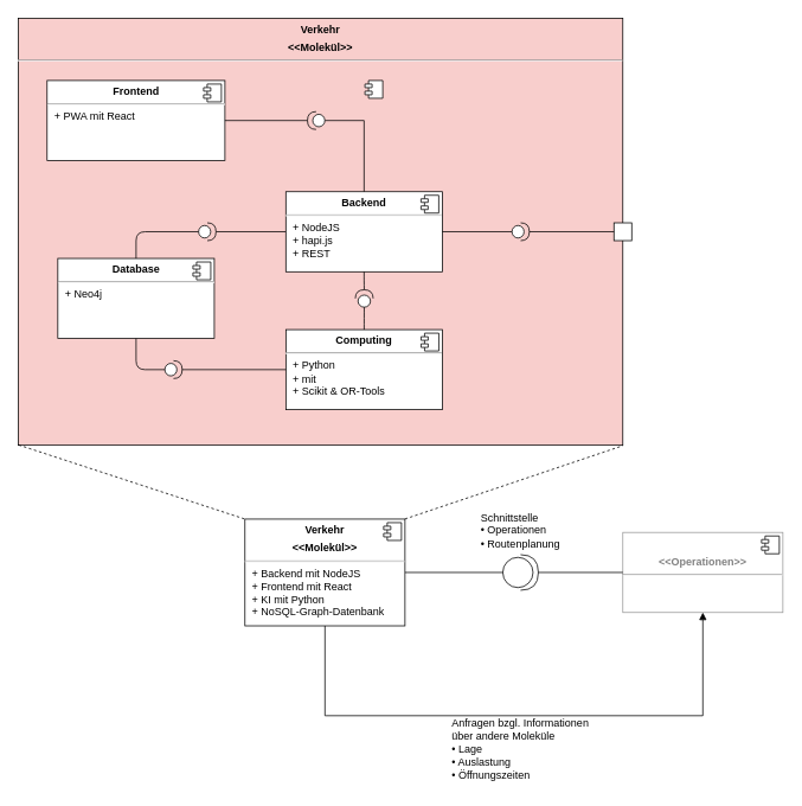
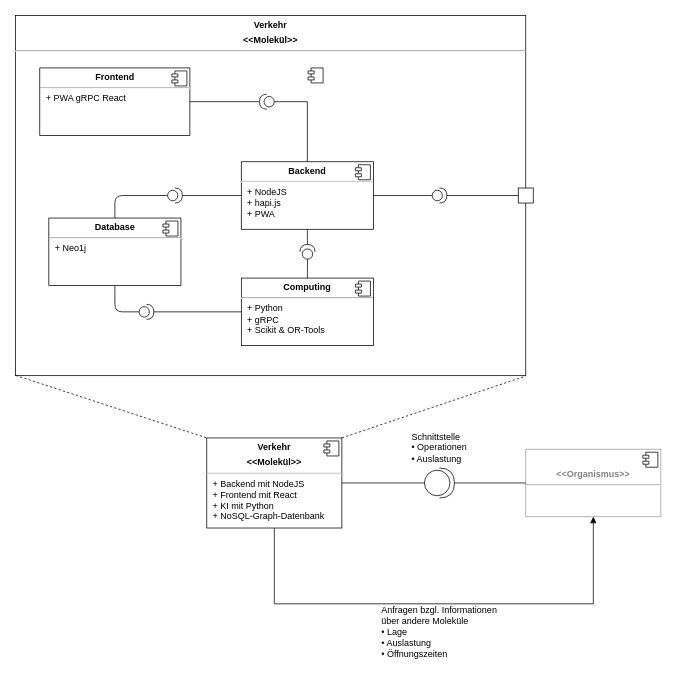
- <mxCell id="2" value="&lt;p style=&quot;margin: 0px ; margin-top: 6px ; text-align: center&quot;&gt;&lt;b&gt;Verkehr&lt;/b&gt;&lt;/p&gt;&lt;p style=&quot;margin: 0px ; margin-top: 6px ; text-align: center&quot;&gt;&lt;b&gt;&amp;lt;&amp;lt;Molekül&amp;gt;&amp;gt;&lt;/b&gt;&lt;/p&gt;&lt;hr&gt;&lt;p style=&quot;margin: 0px ; margin-left: 8px&quot;&gt;&lt;br&gt;&lt;/p&gt;" style="align=left;overflow=fill;html=1;fillColor=#f8cecc;" parent="1" vertex="1"><mxGeometry x="20" y="20" width="680" height="480" as="geometry" /></mxCell>
+ <mxCell id="2" value="&lt;p style=&quot;margin: 0px ; margin-top: 6px ; text-align: center&quot;&gt;&lt;b&gt;Verkehr&lt;/b&gt;&lt;/p&gt;&lt;p style=&quot;margin: 0px ; margin-top: 6px ; text-align: center&quot;&gt;&lt;b&gt;&amp;lt;&amp;lt;Molekül&amp;gt;&amp;gt;&lt;/b&gt;&lt;/p&gt;&lt;hr&gt;&lt;p style=&quot;margin: 0px ; margin-left: 8px&quot;&gt;&lt;br&gt;&lt;/p&gt;" style="align=left;overflow=fill;html=1;" parent="1" vertex="1"><mxGeometry x="20" y="20" width="680" height="480" as="geometry" /></mxCell>
- <mxCell id="18" value="&lt;p style=&quot;margin: 0px ; margin-top: 6px ; text-align: center&quot;&gt;&lt;b&gt;Frontend&lt;/b&gt;&lt;/p&gt;&lt;hr&gt;&lt;p style=&quot;margin: 0px ; margin-left: 8px&quot;&gt;+ PWA mit React&lt;/p&gt;" style="align=left;overflow=fill;html=1;strokeColor=#000000;fillColor=#FFFFFF;" parent="1" vertex="1"><mxGeometry x="52.5" y="90" width="200" height="90" as="geometry" /></mxCell>
+ <mxCell id="18" value="&lt;p style=&quot;margin: 0px ; margin-top: 6px ; text-align: center&quot;&gt;&lt;b&gt;Frontend&lt;/b&gt;&lt;/p&gt;&lt;hr&gt;&lt;p style=&quot;margin: 0px ; margin-left: 8px&quot;&gt;+ PWA gRPC React&lt;/p&gt;" style="align=left;overflow=fill;html=1;strokeColor=#000000;fillColor=#FFFFFF;" parent="1" vertex="1"><mxGeometry x="52.5" y="90" width="200" height="90" as="geometry" /></mxCell>
- <mxCell id="23" value="&lt;p style=&quot;margin: 0px ; margin-top: 6px ; text-align: center&quot;&gt;&lt;b&gt;Backend&lt;/b&gt;&lt;/p&gt;&lt;hr&gt;&lt;p style=&quot;margin: 0px ; margin-left: 8px&quot;&gt;+ NodeJS&lt;/p&gt;&lt;p style=&quot;margin: 0px ; margin-left: 8px&quot;&gt;+ hapi.js&lt;/p&gt;&lt;p style=&quot;margin: 0px ; margin-left: 8px&quot;&gt;+ REST&lt;/p&gt;" style="align=left;overflow=fill;html=1;strokeColor=#000000;fillColor=#FFFFFF;" parent="1" vertex="1"><mxGeometry x="321" y="215" width="176" height="90" as="geometry" /></mxCell>
+ <mxCell id="23" value="&lt;p style=&quot;margin: 0px ; margin-top: 6px ; text-align: center&quot;&gt;&lt;b&gt;Backend&lt;/b&gt;&lt;/p&gt;&lt;hr&gt;&lt;p style=&quot;margin: 0px ; margin-left: 8px&quot;&gt;+ NodeJS&lt;/p&gt;&lt;p style=&quot;margin: 0px ; margin-left: 8px&quot;&gt;+ hapi.js&lt;/p&gt;&lt;p style=&quot;margin: 0px ; margin-left: 8px&quot;&gt;+ PWA&lt;/p&gt;" style="align=left;overflow=fill;html=1;strokeColor=#000000;fillColor=#FFFFFF;" parent="1" vertex="1"><mxGeometry x="321" y="215" width="176" height="90" as="geometry" /></mxCell>
- <mxCell id="20" value="&lt;p style=&quot;margin: 0px ; margin-top: 6px ; text-align: center&quot;&gt;&lt;b&gt;Database&lt;/b&gt;&lt;/p&gt;&lt;hr&gt;&lt;p style=&quot;margin: 0px ; margin-left: 8px&quot;&gt;+ Neo4j&lt;/p&gt;" style="align=left;overflow=fill;html=1;strokeColor=#000000;fillColor=#FFFFFF;" parent="1" vertex="1"><mxGeometry x="64.556" y="290" width="176" height="90" as="geometry" /></mxCell>
+ <mxCell id="20" value="&lt;p style=&quot;margin: 0px ; margin-top: 6px ; text-align: center&quot;&gt;&lt;b&gt;Database&lt;/b&gt;&lt;/p&gt;&lt;hr&gt;&lt;p style=&quot;margin: 0px ; margin-left: 8px&quot;&gt;+ Neo1j&lt;/p&gt;" style="align=left;overflow=fill;html=1;strokeColor=#000000;fillColor=#FFFFFF;" parent="1" vertex="1"><mxGeometry x="64.556" y="290" width="176" height="90" as="geometry" /></mxCell>
- <mxCell id="32" value="&lt;p style=&quot;margin: 0px ; margin-top: 6px ; text-align: center&quot;&gt;&lt;b&gt;Computing&lt;/b&gt;&lt;/p&gt;&lt;hr&gt;&lt;p style=&quot;margin: 0px ; margin-left: 8px&quot;&gt;+ Python&lt;/p&gt;&lt;p style=&quot;margin: 0px ; margin-left: 8px&quot;&gt;+ mit&lt;/p&gt;&lt;p style=&quot;margin: 0px ; margin-left: 8px&quot;&gt;+ Scikit &amp;amp;&amp;nbsp;&lt;span&gt;OR-Tools&lt;/span&gt;&lt;/p&gt;" style="align=left;overflow=fill;html=1;strokeColor=#000000;fillColor=#FFFFFF;" parent="1" vertex="1"><mxGeometry x="321.056" y="370" width="176" height="90" as="geometry" /></mxCell>
+ <mxCell id="32" value="&lt;p style=&quot;margin: 0px ; margin-top: 6px ; text-align: center&quot;&gt;&lt;b&gt;Computing&lt;/b&gt;&lt;/p&gt;&lt;hr&gt;&lt;p style=&quot;margin: 0px ; margin-left: 8px&quot;&gt;+ Python&lt;/p&gt;&lt;p style=&quot;margin: 0px ; margin-left: 8px&quot;&gt;+ gRPC&lt;/p&gt;&lt;p style=&quot;margin: 0px ; margin-left: 8px&quot;&gt;+ Scikit &amp;amp;&amp;nbsp;&lt;span&gt;OR-Tools&lt;/span&gt;&lt;/p&gt;" style="align=left;overflow=fill;html=1;strokeColor=#000000;fillColor=#FFFFFF;" parent="1" vertex="1"><mxGeometry x="321.056" y="370" width="176" height="90" as="geometry" /></mxCell>
- <mxCell id="3" value="&lt;p style=&quot;margin: 0px ; margin-top: 6px ; text-align: center&quot;&gt;&lt;b&gt;&lt;br&gt;&lt;/b&gt;&lt;/p&gt;&lt;p style=&quot;margin: 0px ; margin-top: 6px ; text-align: center&quot;&gt;&lt;b&gt;&lt;font color=&quot;#808080&quot;&gt;&amp;lt;&amp;lt;Operationen&amp;gt;&amp;gt;&lt;/font&gt;&lt;/b&gt;&lt;/p&gt;&lt;hr&gt;&lt;p style=&quot;margin: 0px ; margin-left: 8px&quot;&gt;&lt;br&gt;&lt;/p&gt;&lt;p style=&quot;margin: 0px ; margin-left: 8px&quot;&gt;&lt;br&gt;&lt;/p&gt;" style="align=left;overflow=fill;html=1;strokeColor=#999999;" parent="1" vertex="1"><mxGeometry x="700" y="598" width="180" height="90" as="geometry" /></mxCell>
+ <mxCell id="3" value="&lt;p style=&quot;margin: 0px ; margin-top: 6px ; text-align: center&quot;&gt;&lt;b&gt;&lt;br&gt;&lt;/b&gt;&lt;/p&gt;&lt;p style=&quot;margin: 0px ; margin-top: 6px ; text-align: center&quot;&gt;&lt;b&gt;&lt;font color=&quot;#808080&quot;&gt;&amp;lt;&amp;lt;Organismus&amp;gt;&amp;gt;&lt;/font&gt;&lt;/b&gt;&lt;/p&gt;&lt;hr&gt;&lt;p style=&quot;margin: 0px ; margin-left: 8px&quot;&gt;&lt;br&gt;&lt;/p&gt;&lt;p style=&quot;margin: 0px ; margin-left: 8px&quot;&gt;&lt;br&gt;&lt;/p&gt;" style="align=left;overflow=fill;html=1;strokeColor=#999999;" parent="1" vertex="1"><mxGeometry x="700" y="598" width="180" height="90" as="geometry" /></mxCell>
- <mxCell id="8" value="&lt;div style=&quot;text-align: left&quot;&gt;&lt;span&gt;Schnittstelle&lt;/span&gt;&lt;/div&gt;&lt;span&gt;&lt;div style=&quot;text-align: left&quot;&gt;&lt;span&gt;• Operationen&lt;/span&gt;&lt;/div&gt;&lt;/span&gt;&lt;span&gt;&lt;div style=&quot;text-align: left&quot;&gt;&lt;span&gt;• Routenplanung&lt;/span&gt;&lt;/div&gt;&lt;/span&gt;&lt;div style=&quot;text-align: left&quot;&gt;&lt;br&gt;&lt;/div&gt;" style="text;html=1;strokeColor=none;fillColor=none;align=center;verticalAlign=middle;whiteSpace=wrap;rounded=0;" parent="1" vertex="1"><mxGeometry x="510" y="563" width="150" height="80" as="geometry" /></mxCell>
+ <mxCell id="8" value="&lt;div style=&quot;text-align: left&quot;&gt;&lt;span&gt;Schnittstelle&lt;/span&gt;&lt;/div&gt;&lt;span&gt;&lt;div style=&quot;text-align: left&quot;&gt;&lt;span&gt;• Operationen&lt;/span&gt;&lt;/div&gt;&lt;/span&gt;&lt;span&gt;&lt;div style=&quot;text-align: left&quot;&gt;&lt;span&gt;• Auslastung&lt;/span&gt;&lt;/div&gt;&lt;/span&gt;&lt;div style=&quot;text-align: left&quot;&gt;&lt;br&gt;&lt;/div&gt;" style="text;html=1;strokeColor=none;fillColor=none;align=center;verticalAlign=middle;whiteSpace=wrap;rounded=0;" parent="1" vertex="1"><mxGeometry x="510" y="563" width="150" height="80" as="geometry" /></mxCell>
